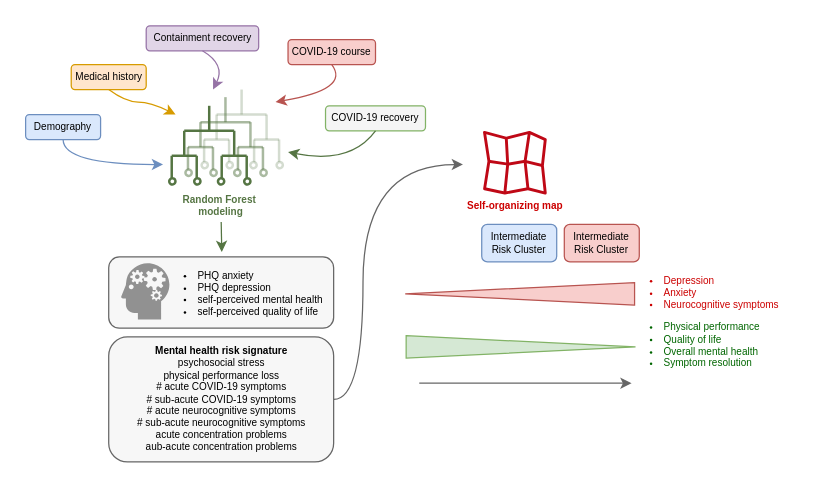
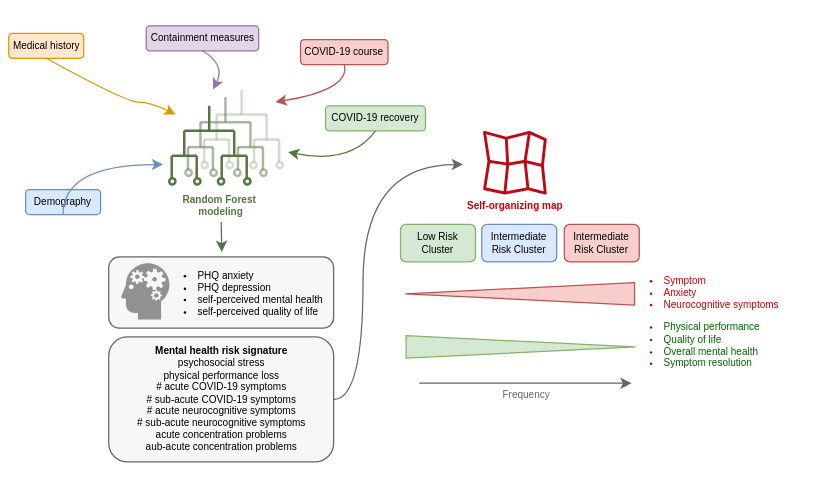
- <mxCell id="18" value="Containment recovery" style="rounded=1;whiteSpace=wrap;html=1;fontSize=8;fillColor=#e1d5e7;strokeColor=#9673a6;" vertex="1" parent="1"><mxGeometry x="116.5" y="20" width="90" height="20" as="geometry" /></mxCell>
+ <mxCell id="18" value="Containment measures" style="rounded=1;whiteSpace=wrap;html=1;fontSize=8;fillColor=#e1d5e7;strokeColor=#9673a6;" vertex="1" parent="1"><mxGeometry x="116.5" y="20" width="90" height="20" as="geometry" /></mxCell>
- <mxCell id="4" value="COVID-19 course" style="rounded=1;whiteSpace=wrap;html=1;fontSize=8;fillColor=#f8cecc;strokeColor=#b85450;" vertex="1" parent="1"><mxGeometry x="230" y="31" width="70" height="20" as="geometry" /></mxCell>
+ <mxCell id="4" value="COVID-19 course" style="rounded=1;whiteSpace=wrap;html=1;fontSize=8;fillColor=#f8cecc;strokeColor=#b85450;" vertex="1" parent="1"><mxGeometry x="240" y="31" width="70" height="20" as="geometry" /></mxCell>
- <mxCell id="3" value="Medical history" style="rounded=1;whiteSpace=wrap;html=1;fontSize=8;fillColor=#ffe6cc;strokeColor=#d79b00;" vertex="1" parent="1"><mxGeometry x="56.5" y="51" width="60" height="20" as="geometry" /></mxCell>
+ <mxCell id="3" value="Medical history" style="rounded=1;whiteSpace=wrap;html=1;fontSize=8;fillColor=#ffe6cc;strokeColor=#d79b00;" vertex="1" parent="1"><mxGeometry x="6.5" y="26" width="60" height="20" as="geometry" /></mxCell>
- <mxCell id="5" value="COVID-19 recovery" style="rounded=1;whiteSpace=wrap;html=1;fontSize=8;fillColor=#f5f5f5;strokeColor=#82b366;" vertex="1" parent="1"><mxGeometry x="260" y="84" width="80" height="20" as="geometry" /></mxCell>
+ <mxCell id="5" value="COVID-19 recovery" style="rounded=1;whiteSpace=wrap;html=1;fontSize=8;fillColor=#d5e8d4;strokeColor=#82b366;" vertex="1" parent="1"><mxGeometry x="260" y="84" width="80" height="20" as="geometry" /></mxCell>
- <mxCell id="2" value="Demography" style="rounded=1;whiteSpace=wrap;html=1;fontSize=8;fillColor=#dae8fc;strokeColor=#6c8ebf;" vertex="1" parent="1"><mxGeometry x="20" y="91" width="60" height="20" as="geometry" /></mxCell>
+ <mxCell id="2" value="Demography" style="rounded=1;whiteSpace=wrap;html=1;fontSize=8;fillColor=#dae8fc;strokeColor=#6c8ebf;" vertex="1" parent="1"><mxGeometry x="20" y="151" width="60" height="20" as="geometry" /></mxCell>
+ <mxCell id="69" value="Low Risk Cluster" style="rounded=1;whiteSpace=wrap;html=1;shadow=0;sketch=0;fontSize=8;strokeColor=#82b366;strokeWidth=1;fillColor=#d5e8d4;" vertex="1" parent="68"><mxGeometry width="60" height="30" as="geometry" /></mxCell>
- <mxCell id="73" value="&lt;ul&gt;&lt;li&gt;&lt;font&gt;Depression&lt;/font&gt;&lt;/li&gt;&lt;li&gt;&lt;font&gt;Anxiety&lt;/font&gt;&lt;/li&gt;&lt;li&gt;&lt;font&gt;Neurocognitive symptoms&lt;/font&gt;&lt;/li&gt;&lt;/ul&gt;" style="text;html=1;strokeColor=none;fillColor=none;align=left;verticalAlign=middle;whiteSpace=wrap;rounded=0;shadow=0;sketch=0;fontSize=8;fontColor=#CC0000;" vertex="1" parent="1"><mxGeometry x="489" y="201" width="141.08" height="66" as="geometry" /></mxCell>
+ <mxCell id="73" value="&lt;ul&gt;&lt;li&gt;&lt;font&gt;Symptom&lt;/font&gt;&lt;/li&gt;&lt;li&gt;&lt;font&gt;Anxiety&lt;/font&gt;&lt;/li&gt;&lt;li&gt;&lt;font&gt;Neurocognitive symptoms&lt;/font&gt;&lt;/li&gt;&lt;/ul&gt;" style="text;html=1;strokeColor=none;fillColor=none;align=left;verticalAlign=middle;whiteSpace=wrap;rounded=0;shadow=0;sketch=0;fontSize=8;fontColor=#CC0000;" vertex="1" parent="1"><mxGeometry x="489" y="201" width="141.08" height="66" as="geometry" /></mxCell>
+ <mxCell id="77" value="Frequency" style="text;html=1;strokeColor=none;fillColor=none;align=center;verticalAlign=middle;whiteSpace=wrap;rounded=0;shadow=0;sketch=0;fontSize=8;fontColor=#666666;" vertex="1" parent="1"><mxGeometry x="391.29" y="300" width="60" height="30" as="geometry" /></mxCell>
